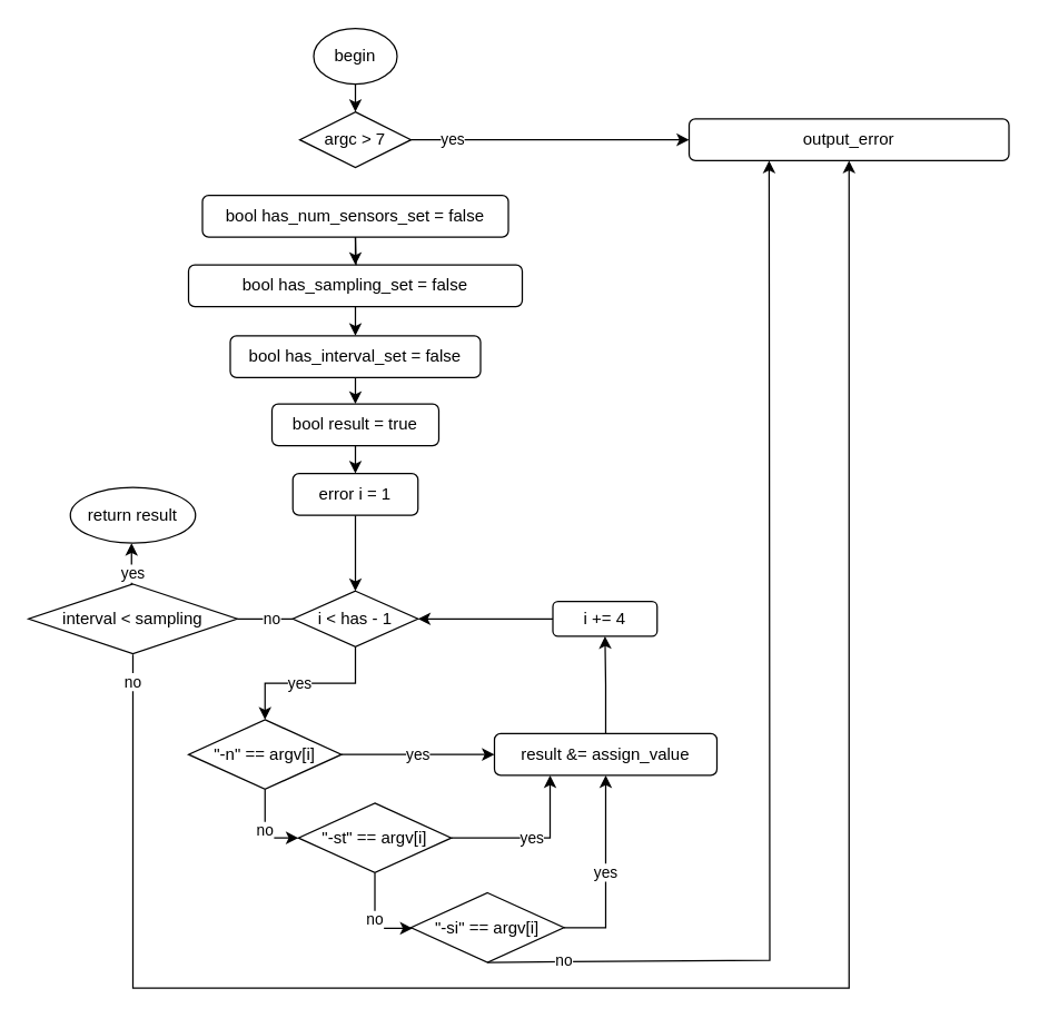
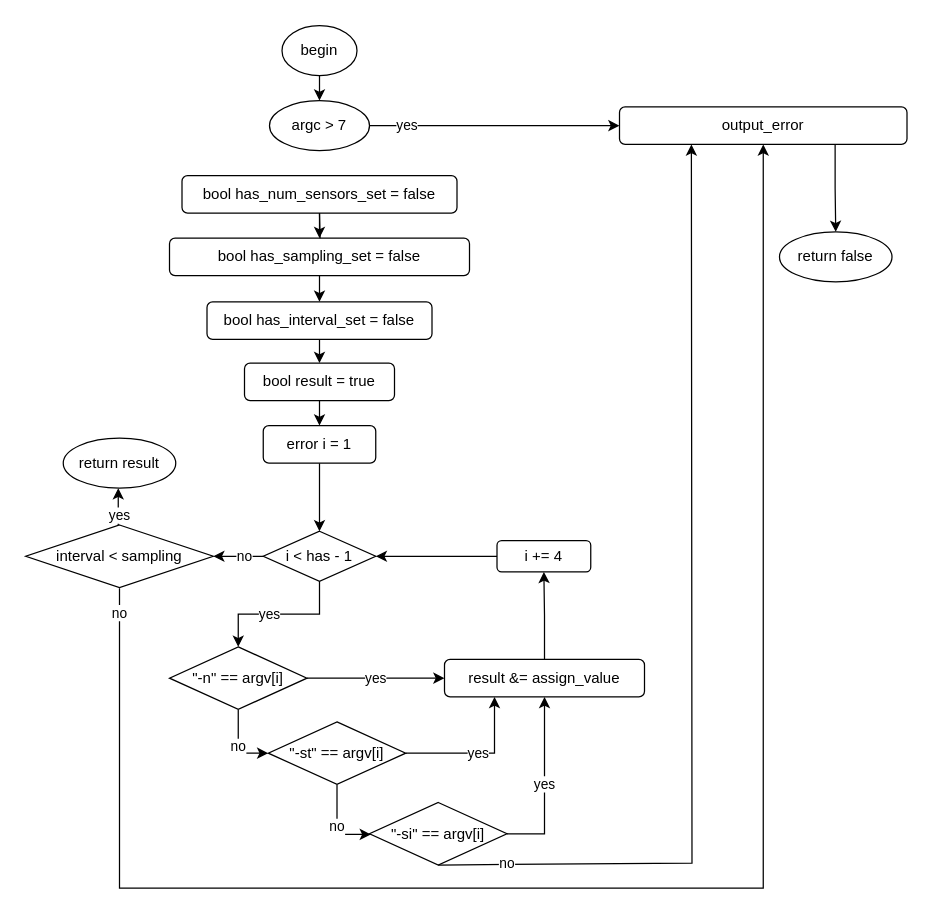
- <mxCell id="4" value="argc &amp;gt; 7" style="rhombus;whiteSpace=wrap;html=1;" vertex="1" parent="1"><mxGeometry x="215" y="80" width="80" height="40" as="geometry" /></mxCell>
+ <mxCell id="4" value="argc &amp;gt; 7" style="ellipse;whiteSpace=wrap;html=1;" vertex="1" parent="1"><mxGeometry x="215" y="80" width="80" height="40" as="geometry" /></mxCell>
+ <mxCell id="5" value="" style="edgeStyle=orthogonalEdgeStyle;rounded=0;orthogonalLoop=1;jettySize=auto;html=1;exitX=0.75;exitY=1;exitDx=0;exitDy=0;" edge="1" parent="1" source="6" target="36"><mxGeometry relative="1" as="geometry" /></mxCell>
+ <mxCell id="36" value="return false" style="ellipse;whiteSpace=wrap;html=1;" vertex="1" parent="1"><mxGeometry x="623" y="185" width="90" height="40" as="geometry" /></mxCell>
- <mxCell id="14" value="no" style="edgeStyle=orthogonalEdgeStyle;rounded=0;orthogonalLoop=1;jettySize=auto;html=1;endArrow=none;" edge="1" parent="1" source="15" target="29"><mxGeometry x="-0.25" relative="1" as="geometry"><mxPoint as="offset" /></mxGeometry></mxCell>
+ <mxCell id="14" value="no" style="edgeStyle=orthogonalEdgeStyle;rounded=0;orthogonalLoop=1;jettySize=auto;html=1;" edge="1" parent="1" source="15" target="29"><mxGeometry x="-0.25" relative="1" as="geometry"><mxPoint as="offset" /></mxGeometry></mxCell>
